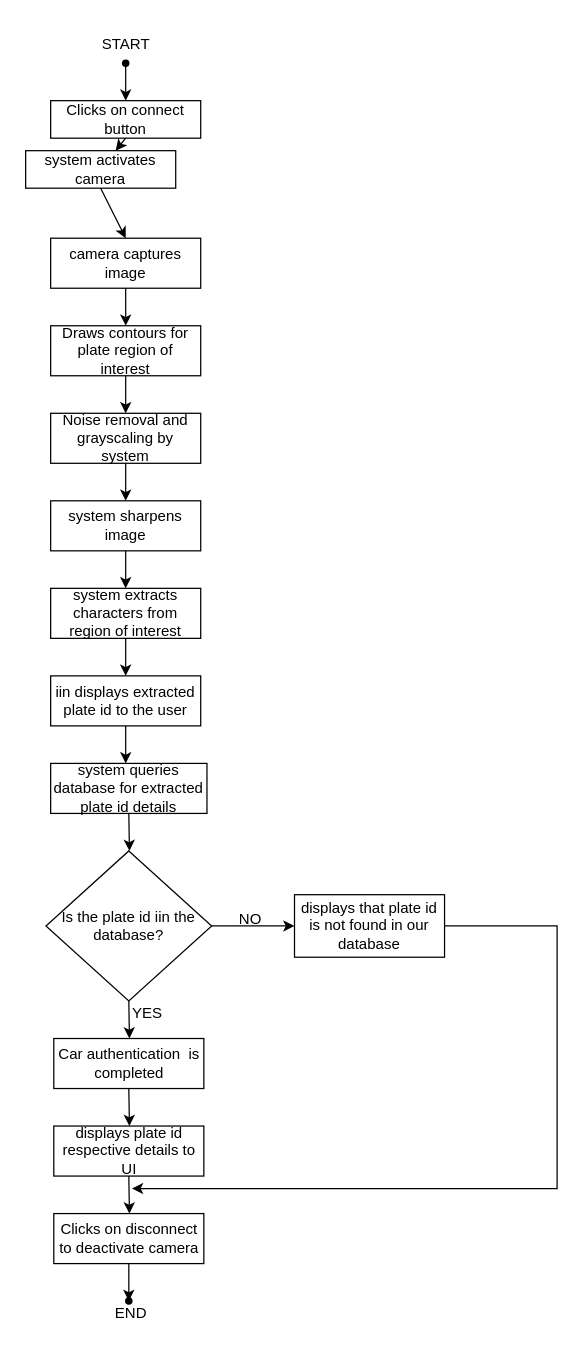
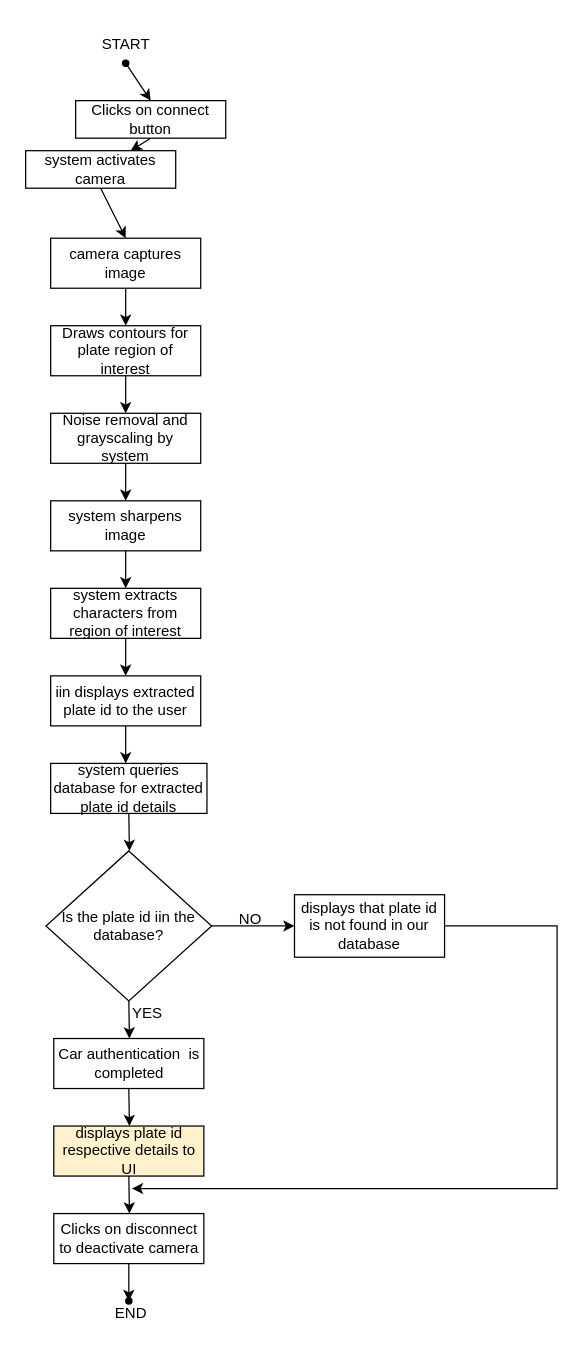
- <mxCell id="3" value="Clicks on connect button" style="rounded=0;whiteSpace=wrap;html=1;" vertex="1" parent="1"><mxGeometry x="40" y="80" width="120" height="30" as="geometry" /></mxCell>
+ <mxCell id="3" value="Clicks on connect button" style="rounded=0;whiteSpace=wrap;html=1;" vertex="1" parent="1"><mxGeometry x="60" y="80" width="120" height="30" as="geometry" /></mxCell>
- <mxCell id="32" value="displays plate id respective details to UI" style="rounded=0;whiteSpace=wrap;html=1;" vertex="1" parent="1"><mxGeometry x="42.5" y="900" width="120" height="40" as="geometry" /></mxCell>
+ <mxCell id="32" value="displays plate id respective details to UI" style="rounded=0;whiteSpace=wrap;html=1;fillColor=#fff2cc;" vertex="1" parent="1"><mxGeometry x="42.5" y="900" width="120" height="40" as="geometry" /></mxCell>
